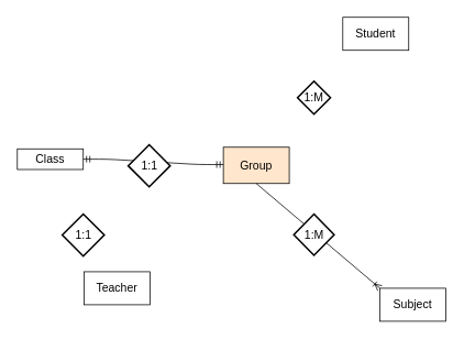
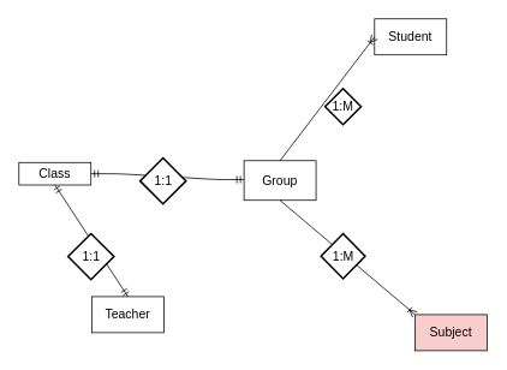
+ <mxCell id="11" value="" style="fontSize=12;html=1;endArrow=ERoneToMany;entryX=0;entryY=0.5;entryDx=0;entryDy=0;exitX=0.5;exitY=0;exitDx=0;exitDy=0;" edge="1" parent="1" source="8" target="2"><mxGeometry width="100" height="100" relative="1" as="geometry"><mxPoint x="350" y="180" as="sourcePoint" /><mxPoint x="450" y="80" as="targetPoint" /></mxGeometry></mxCell>
- <mxCell id="8" value="Group" style="rounded=0;whiteSpace=wrap;html=1;fontSize=14;fillColor=#ffe6cc;" vertex="1" parent="1"><mxGeometry x="270" y="178" width="80" height="44" as="geometry" /></mxCell>
+ <mxCell id="8" value="Group" style="rounded=0;whiteSpace=wrap;html=1;fontSize=14;" vertex="1" parent="1"><mxGeometry x="270" y="178" width="80" height="44" as="geometry" /></mxCell>
+ <mxCell id="6" value="" style="fontSize=12;html=1;endArrow=ERmandOne;startArrow=ERmandOne;entryX=0.5;entryY=1;entryDx=0;entryDy=0;exitX=0.5;exitY=0;exitDx=0;exitDy=0;" edge="1" parent="1" source="4" target="3"><mxGeometry width="100" height="100" relative="1" as="geometry"><mxPoint x="20" y="349" as="sourcePoint" /><mxPoint x="120" y="249" as="targetPoint" /></mxGeometry></mxCell>
- <mxCell id="5" value="Subject" style="rounded=0;whiteSpace=wrap;html=1;fontSize=14;" vertex="1" parent="1"><mxGeometry x="460" y="349" width="80" height="40" as="geometry" /></mxCell>
+ <mxCell id="5" value="Subject" style="rounded=0;whiteSpace=wrap;html=1;fontSize=14;fillColor=#f8cecc;" vertex="1" parent="1"><mxGeometry x="460" y="349" width="80" height="40" as="geometry" /></mxCell>
